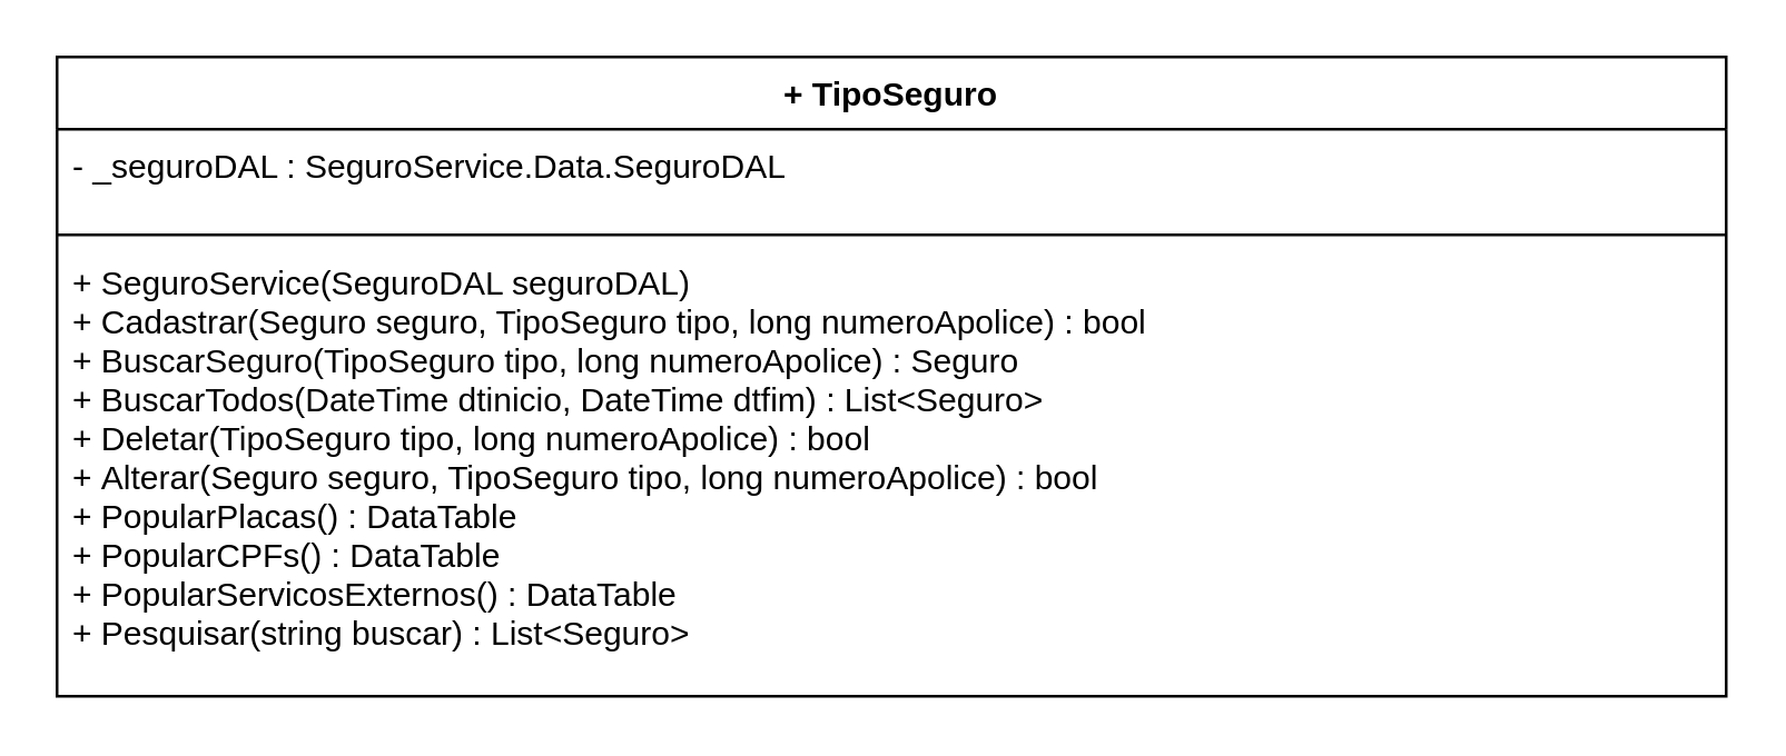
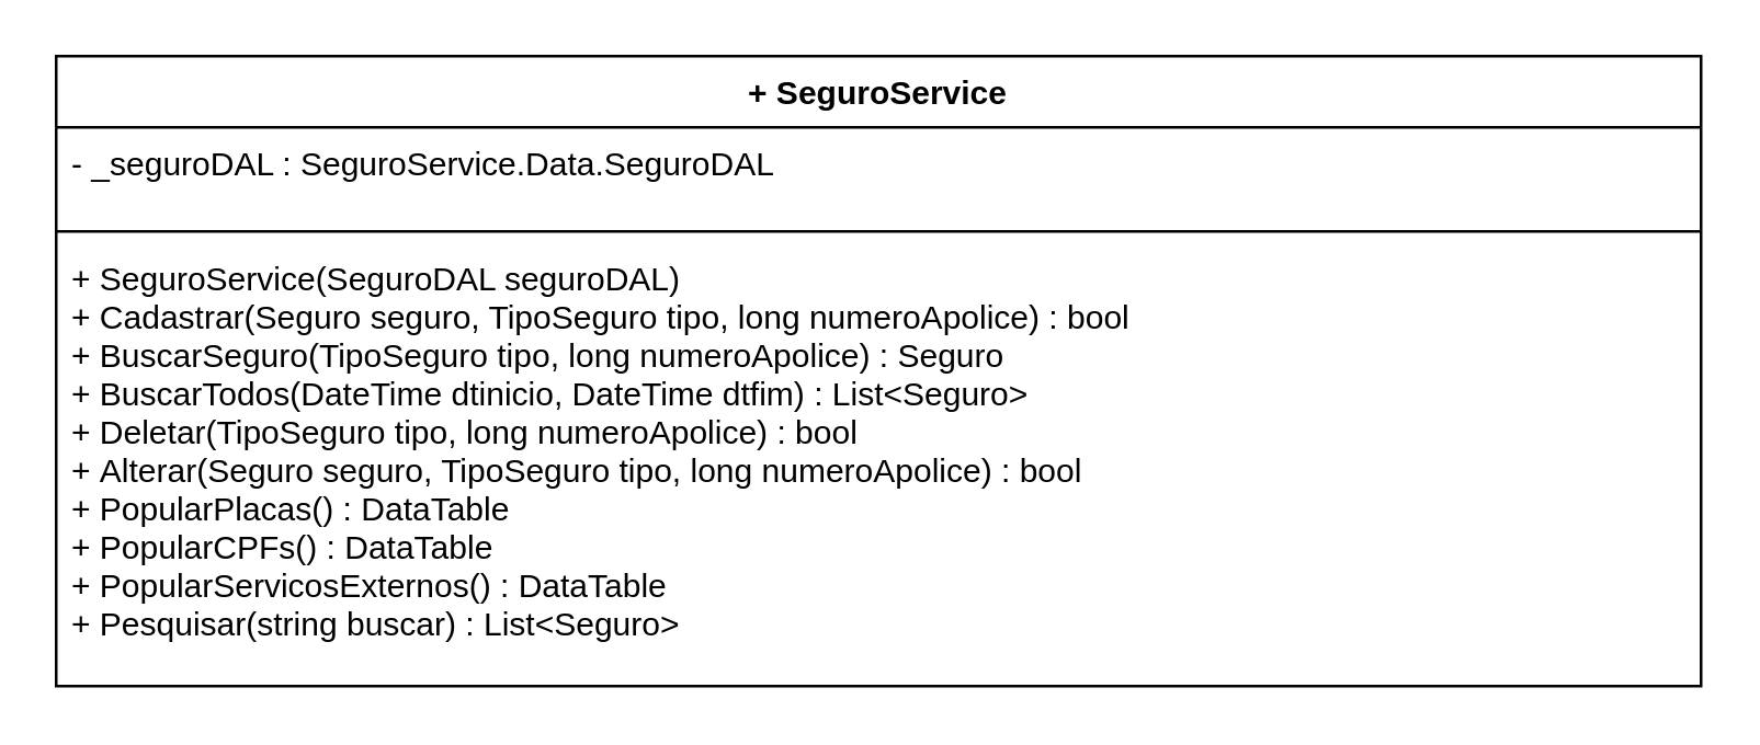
- <mxCell id="2" value="+ TipoSeguro" style="swimlane;fontStyle=1;align=center;verticalAlign=top;childLayout=stackLayout;horizontal=1;startSize=26;horizontalStack=0;resizeParent=1;resizeParentMax=0;resizeLast=0;collapsible=1;marginBottom=0;" parent="1" vertex="1"><mxGeometry x="20" y="20" width="600" height="230" as="geometry" /></mxCell>
+ <mxCell id="2" value="+ SeguroService" style="swimlane;fontStyle=1;align=center;verticalAlign=top;childLayout=stackLayout;horizontal=1;startSize=26;horizontalStack=0;resizeParent=1;resizeParentMax=0;resizeLast=0;collapsible=1;marginBottom=0;" parent="1" vertex="1"><mxGeometry x="20" y="20" width="600" height="230" as="geometry" /></mxCell>
